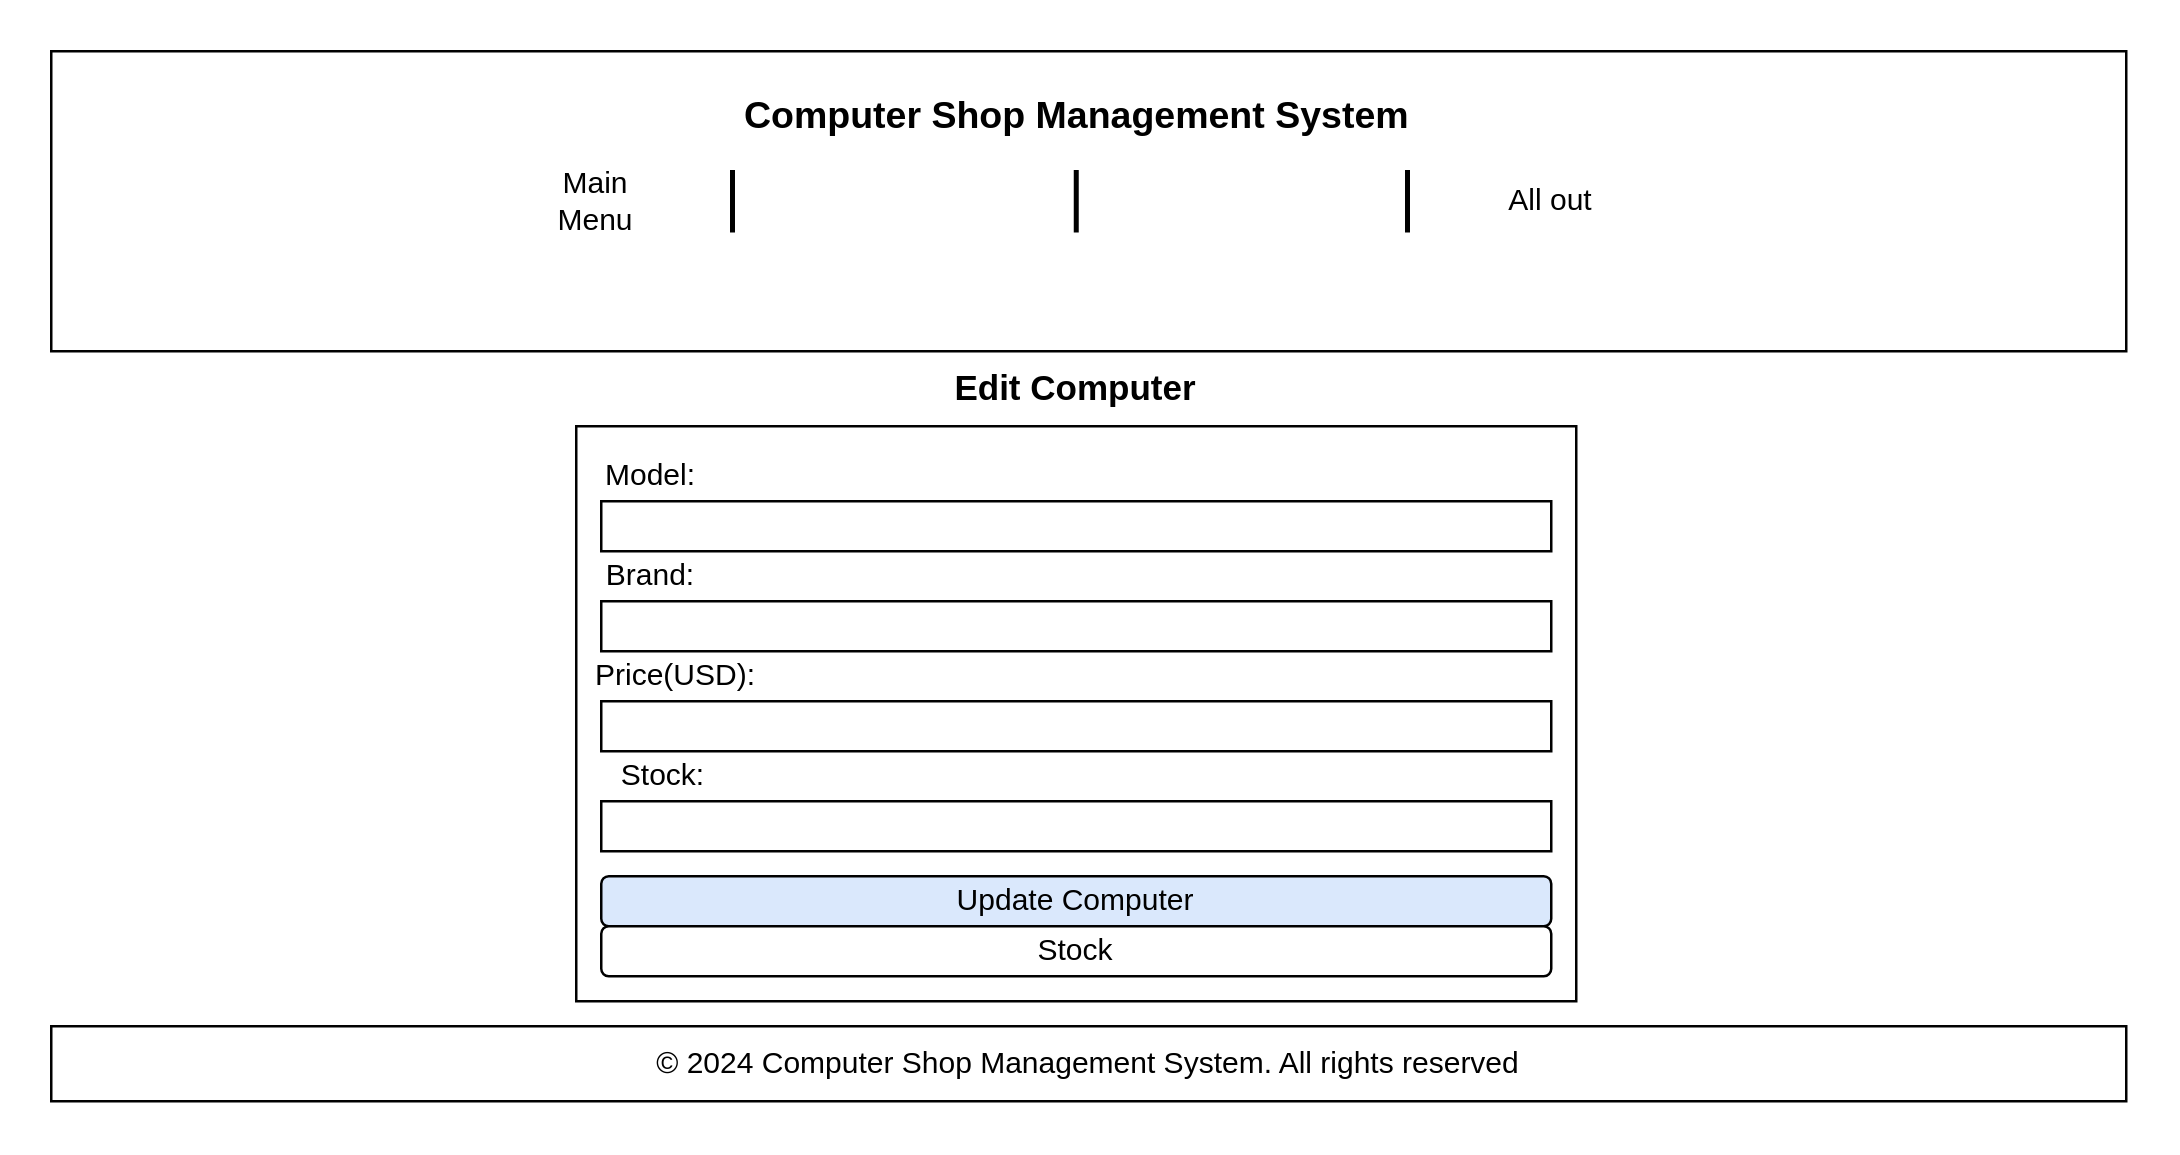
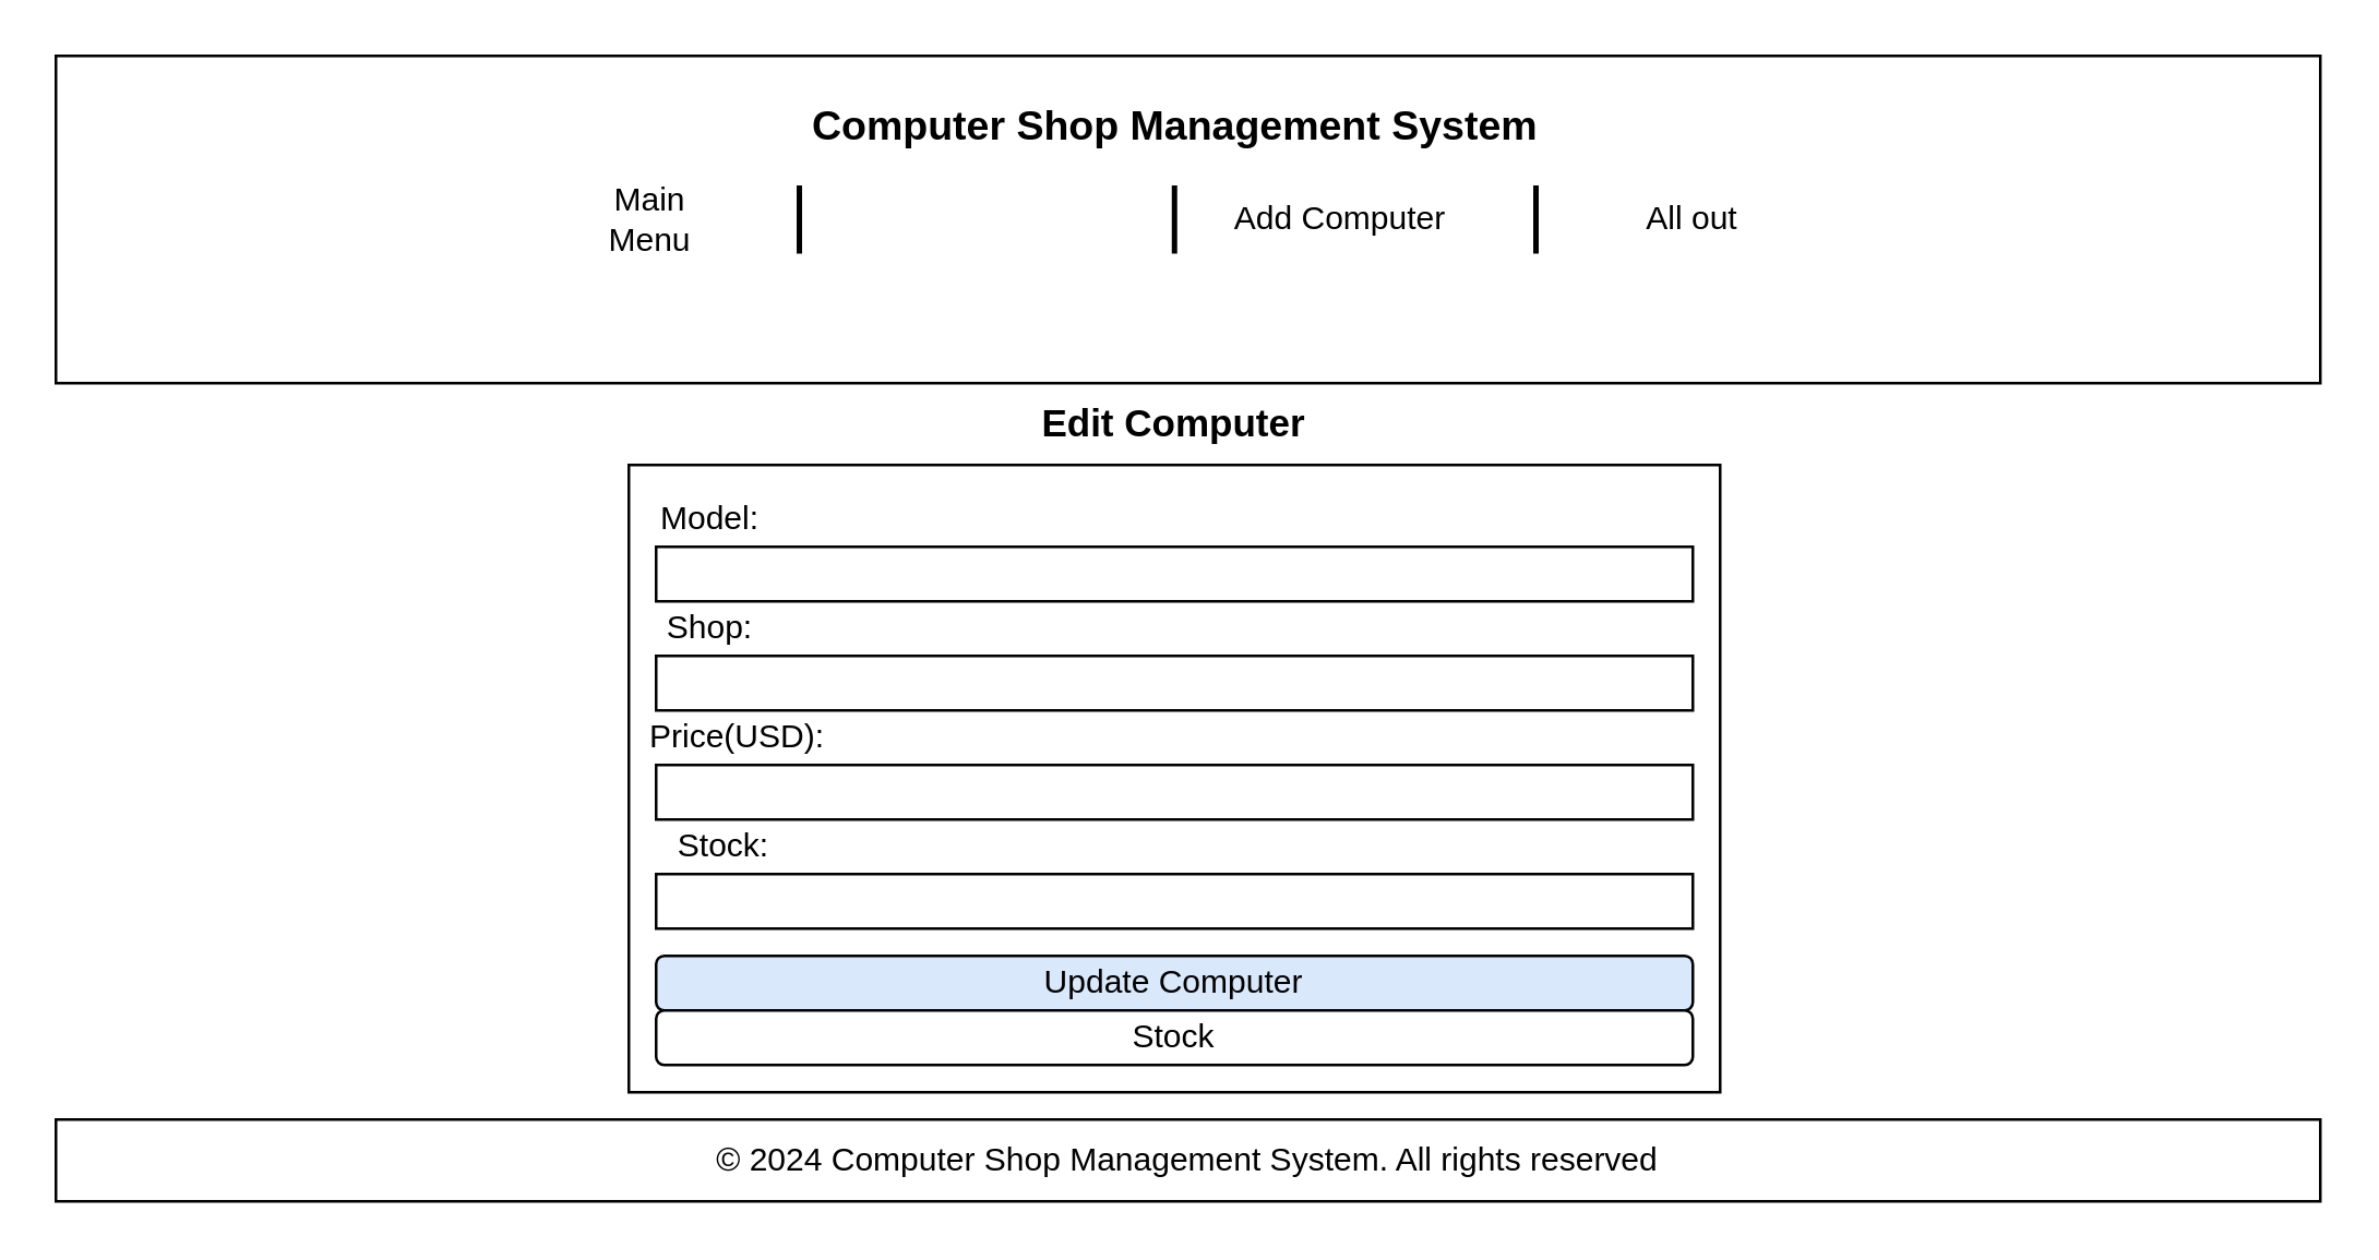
+ <mxCell id="5" value="Add Computer" style="text;html=1;align=center;verticalAlign=middle;whiteSpace=wrap;rounded=0;" parent="1" vertex="1"><mxGeometry x="442.5" y="65" width="96" height="30" as="geometry" /></mxCell>
- <mxCell id="20" value="Brand:" style="text;html=1;align=center;verticalAlign=middle;whiteSpace=wrap;rounded=0;" parent="1" vertex="1"><mxGeometry x="230" y="220" width="60" height="20" as="geometry" /></mxCell>
+ <mxCell id="20" value="Shop:" style="text;html=1;align=center;verticalAlign=middle;whiteSpace=wrap;rounded=0;" parent="1" vertex="1"><mxGeometry x="230" y="220" width="60" height="20" as="geometry" /></mxCell>
